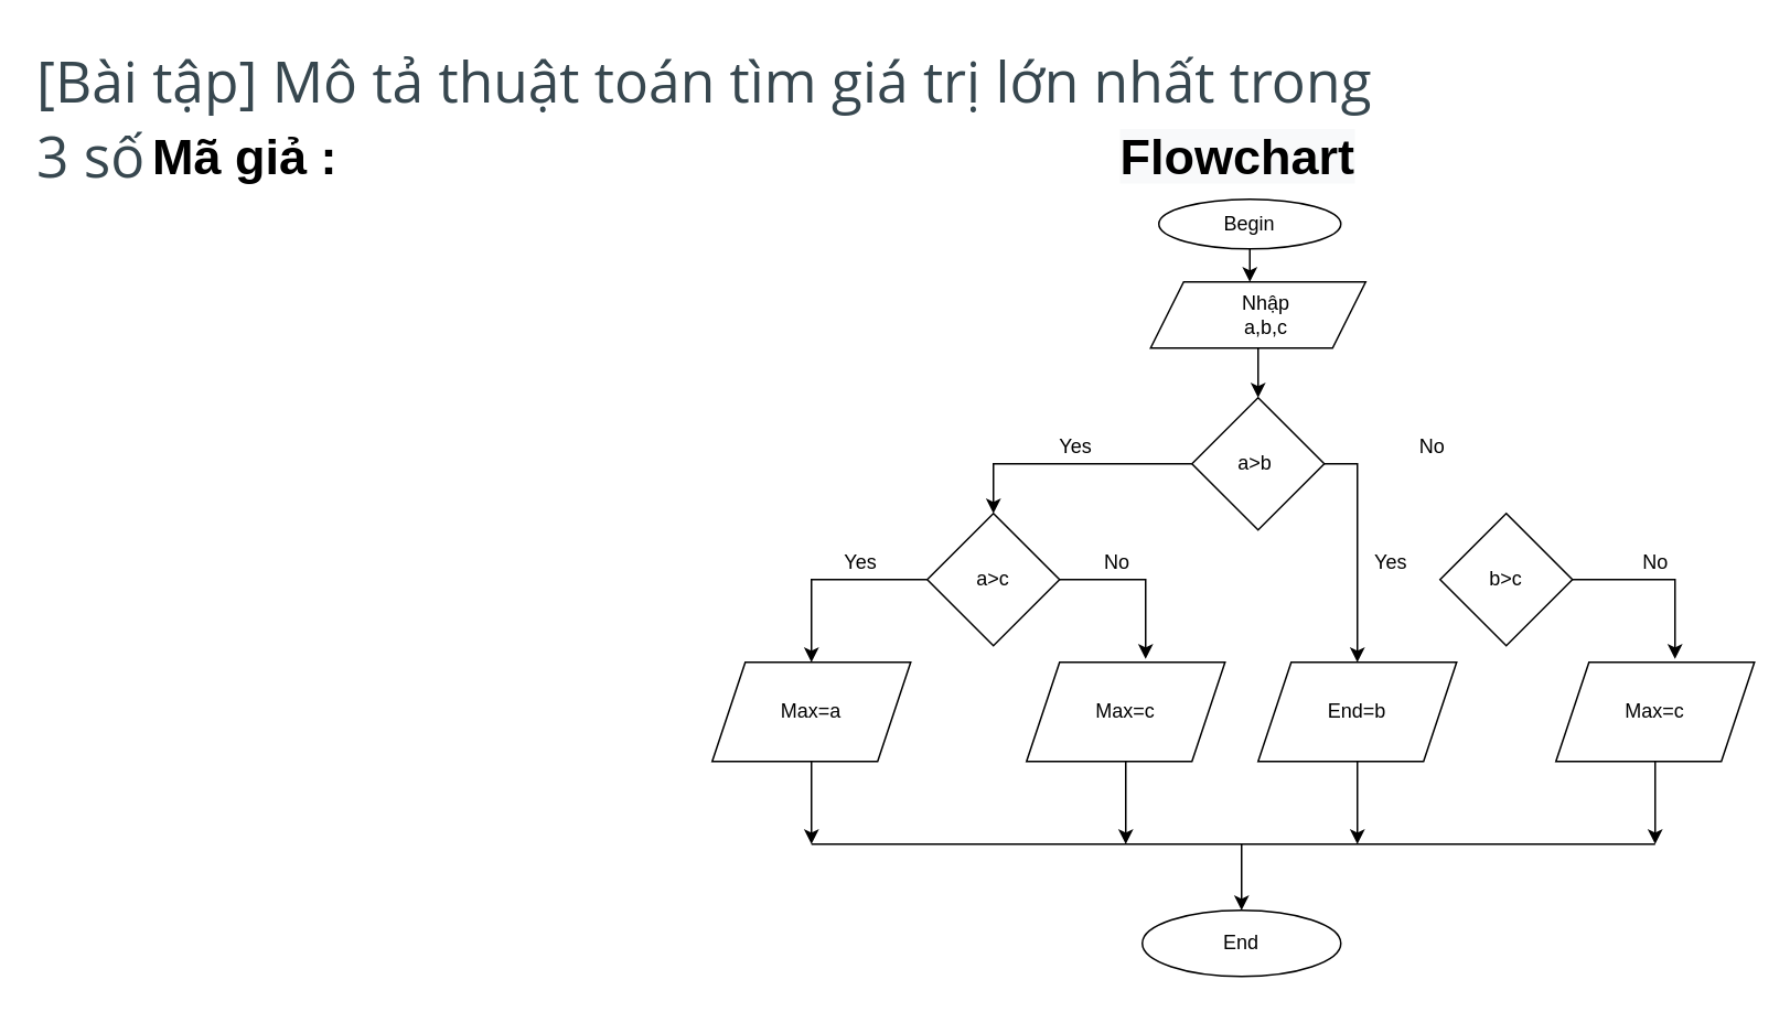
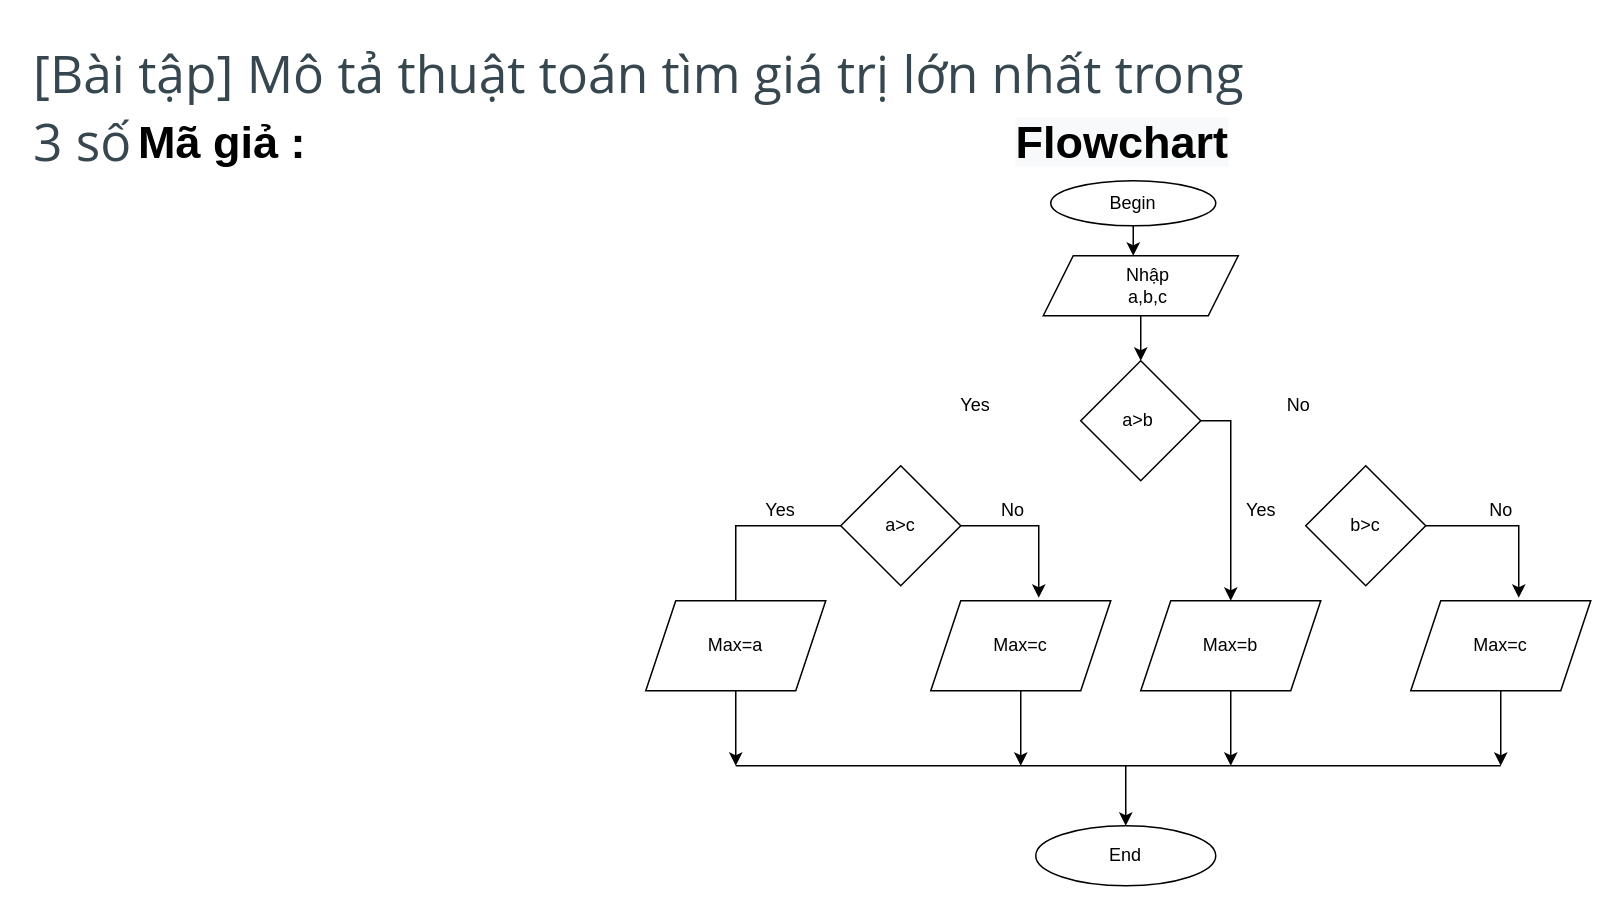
- <mxCell id="14" style="edgeStyle=orthogonalEdgeStyle;rounded=0;orthogonalLoop=1;jettySize=auto;html=1;entryX=0.5;entryY=0;entryDx=0;entryDy=0;" edge="1" parent="1" source="16" target="13"><mxGeometry relative="1" as="geometry" /></mxCell>
- <mxCell id="11" style="edgeStyle=orthogonalEdgeStyle;rounded=0;orthogonalLoop=1;jettySize=auto;html=1;exitX=0;exitY=0.5;exitDx=0;exitDy=0;entryX=0.5;entryY=0;entryDx=0;entryDy=0;" edge="1" parent="1" source="13" target="19"><mxGeometry relative="1" as="geometry" /></mxCell>
+ <mxCell id="11" style="edgeStyle=orthogonalEdgeStyle;rounded=0;orthogonalLoop=1;jettySize=auto;html=1;exitX=0;exitY=0.5;exitDx=0;exitDy=0;entryX=0.5;entryY=0;entryDx=0;entryDy=0;endArrow=none;" edge="1" parent="1" source="13" target="19"><mxGeometry relative="1" as="geometry" /></mxCell>
- <mxCell id="27" value="End=b" style="shape=parallelogram;perimeter=parallelogramPerimeter;whiteSpace=wrap;html=1;fixedSize=1;" vertex="1" parent="1"><mxGeometry x="760" y="400" width="120" height="60" as="geometry" /></mxCell>
+ <mxCell id="27" value="Max=b" style="shape=parallelogram;perimeter=parallelogramPerimeter;whiteSpace=wrap;html=1;fixedSize=1;" vertex="1" parent="1"><mxGeometry x="760" y="400" width="120" height="60" as="geometry" /></mxCell>
